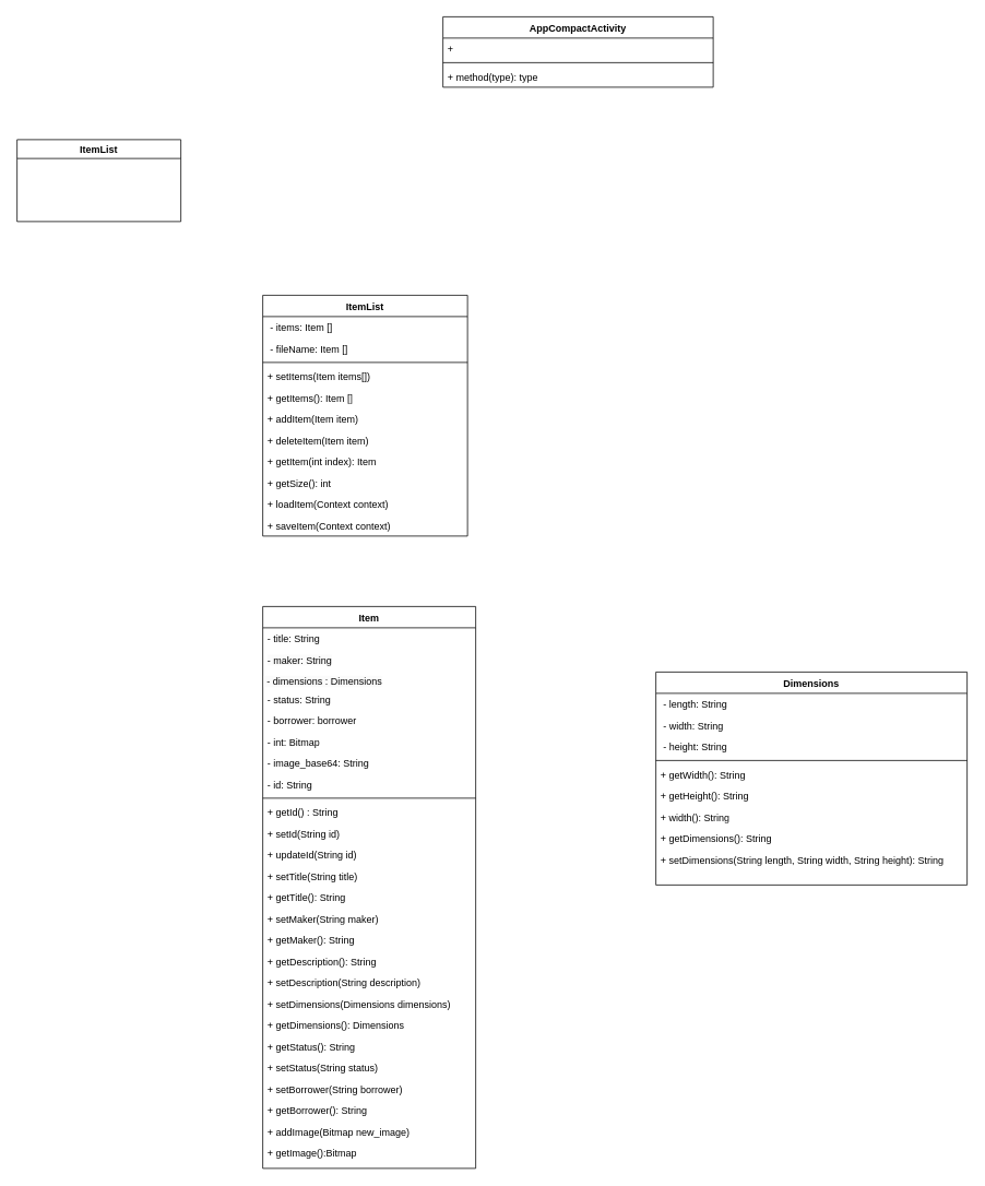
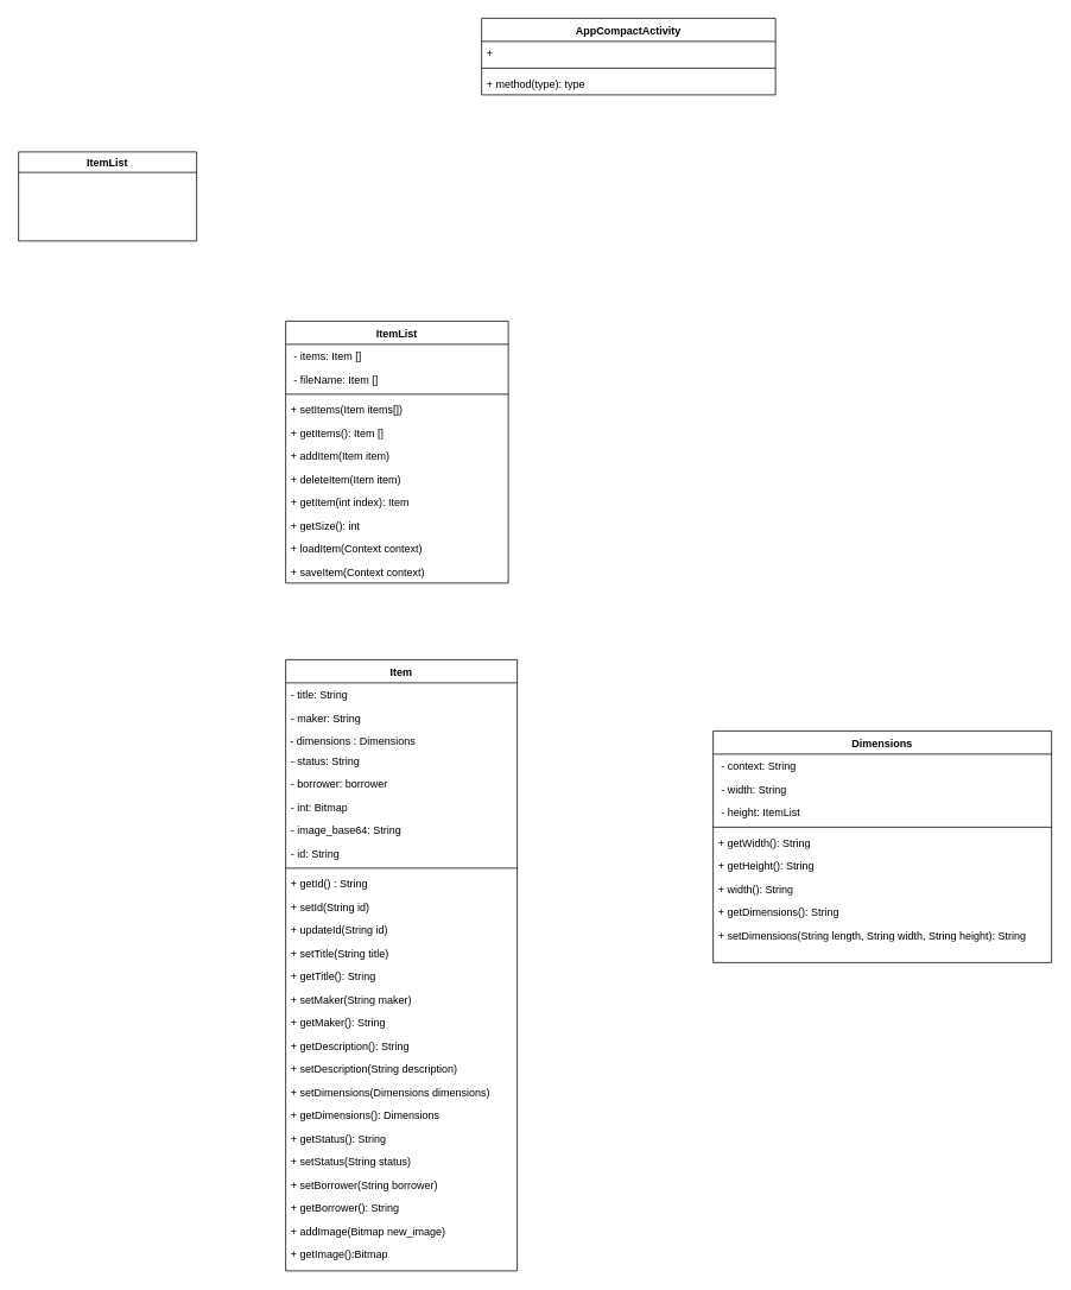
- <mxCell id="43" value="&amp;nbsp;- length: String&amp;nbsp;&lt;br&gt;&lt;div&gt;&lt;br&gt;&lt;/div&gt;" style="text;strokeColor=none;fillColor=none;align=left;verticalAlign=top;spacingLeft=4;spacingRight=4;overflow=hidden;rotatable=0;points=[[0,0.5],[1,0.5]];portConstraint=eastwest;whiteSpace=wrap;html=1;" vertex="1" parent="42"><mxGeometry y="26" width="380" height="26" as="geometry" /></mxCell>
+ <mxCell id="43" value="&amp;nbsp;- context: String&amp;nbsp;&lt;br&gt;&lt;div&gt;&lt;br&gt;&lt;/div&gt;" style="text;strokeColor=none;fillColor=none;align=left;verticalAlign=top;spacingLeft=4;spacingRight=4;overflow=hidden;rotatable=0;points=[[0,0.5],[1,0.5]];portConstraint=eastwest;whiteSpace=wrap;html=1;" vertex="1" parent="42"><mxGeometry y="26" width="380" height="26" as="geometry" /></mxCell>
- <mxCell id="45" value="&amp;nbsp;- height: String&lt;br&gt;&lt;div&gt;&lt;br&gt;&lt;/div&gt;" style="text;strokeColor=none;fillColor=none;align=left;verticalAlign=top;spacingLeft=4;spacingRight=4;overflow=hidden;rotatable=0;points=[[0,0.5],[1,0.5]];portConstraint=eastwest;whiteSpace=wrap;html=1;" vertex="1" parent="42"><mxGeometry y="78" width="380" height="26" as="geometry" /></mxCell>
+ <mxCell id="45" value="&amp;nbsp;- height: ItemList&lt;br&gt;&lt;div&gt;&lt;br&gt;&lt;/div&gt;" style="text;strokeColor=none;fillColor=none;align=left;verticalAlign=top;spacingLeft=4;spacingRight=4;overflow=hidden;rotatable=0;points=[[0,0.5],[1,0.5]];portConstraint=eastwest;whiteSpace=wrap;html=1;" vertex="1" parent="42"><mxGeometry y="78" width="380" height="26" as="geometry" /></mxCell>
